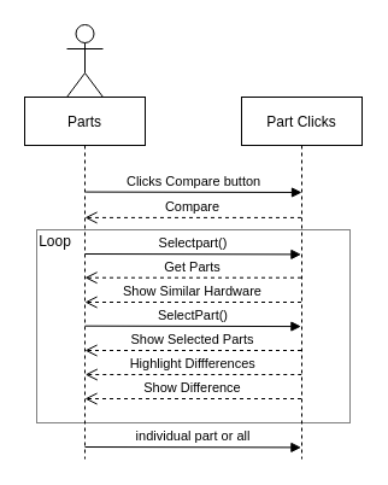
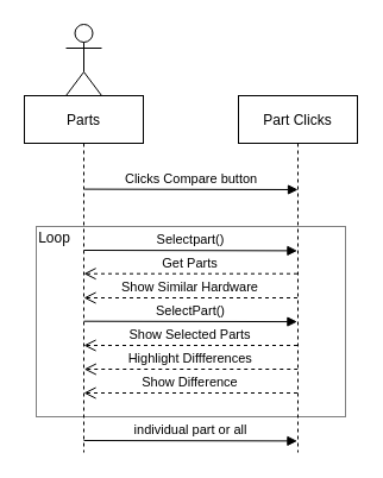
- <mxCell id="8" value="Compare" style="verticalAlign=bottom;endArrow=open;dashed=1;endSize=8;shadow=0;strokeWidth=1;entryX=0.5;entryY=0.333;entryDx=0;entryDy=0;entryPerimeter=0;" parent="1" source="5" target="3" edge="1"><mxGeometry relative="1" as="geometry"><mxPoint x="75" y="180" as="targetPoint" /><mxPoint x="245" y="180" as="sourcePoint" /></mxGeometry></mxCell>
